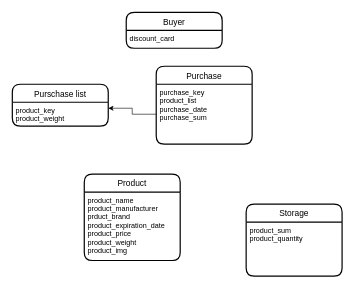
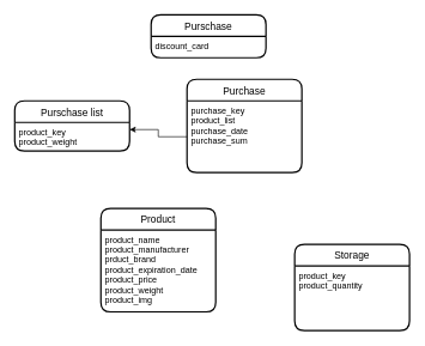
- <mxCell id="9" value="Buyer" style="swimlane;childLayout=stackLayout;horizontal=1;startSize=30;horizontalStack=0;rounded=1;fontSize=14;fontStyle=0;strokeWidth=2;resizeParent=0;resizeLast=1;shadow=0;dashed=0;align=center;" vertex="1" parent="1"><mxGeometry x="210" y="20" width="160" height="60" as="geometry" /></mxCell>
+ <mxCell id="9" value="Purschase" style="swimlane;childLayout=stackLayout;horizontal=1;startSize=30;horizontalStack=0;rounded=1;fontSize=14;fontStyle=0;strokeWidth=2;resizeParent=0;resizeLast=1;shadow=0;dashed=0;align=center;" vertex="1" parent="1"><mxGeometry x="210" y="20" width="160" height="60" as="geometry" /></mxCell>
- <mxCell id="6" value="product_sum&#10;product_quantity" style="align=left;strokeColor=none;fillColor=none;spacingLeft=4;fontSize=12;verticalAlign=top;resizable=0;rotatable=0;part=1;" vertex="1" parent="5"><mxGeometry y="30" width="160" height="90" as="geometry" /></mxCell>
+ <mxCell id="6" value="product_key&#10;product_quantity" style="align=left;strokeColor=none;fillColor=none;spacingLeft=4;fontSize=12;verticalAlign=top;resizable=0;rotatable=0;part=1;" vertex="1" parent="5"><mxGeometry y="30" width="160" height="90" as="geometry" /></mxCell>
